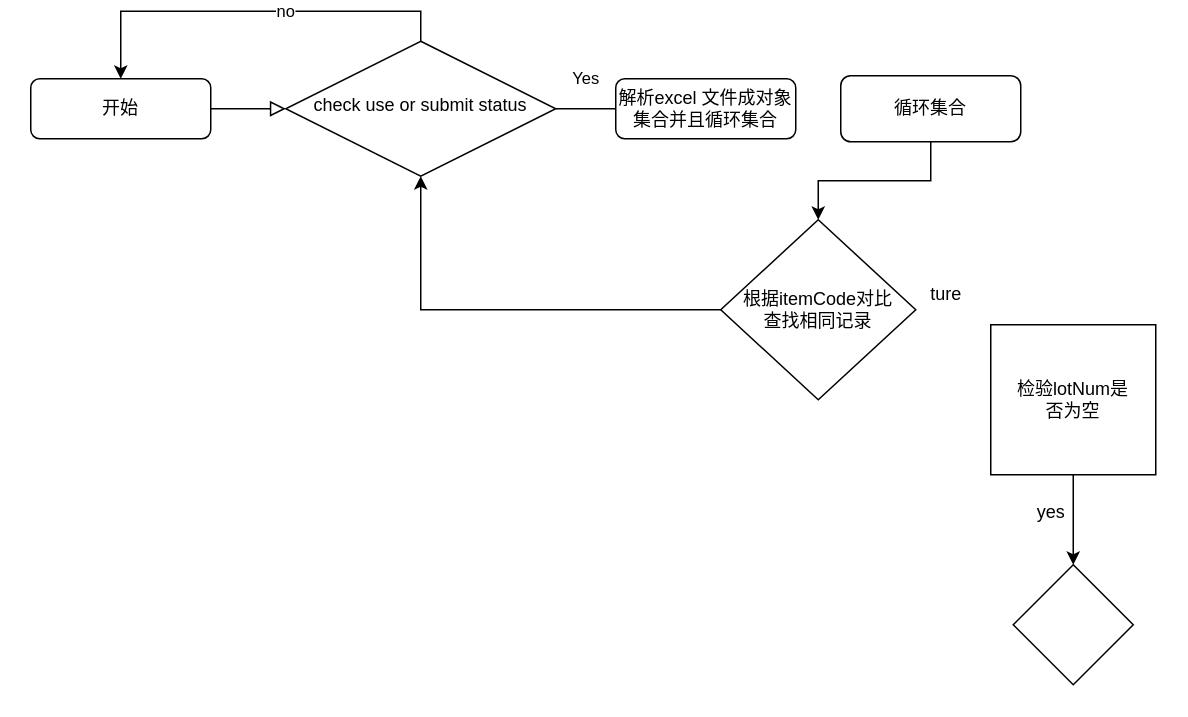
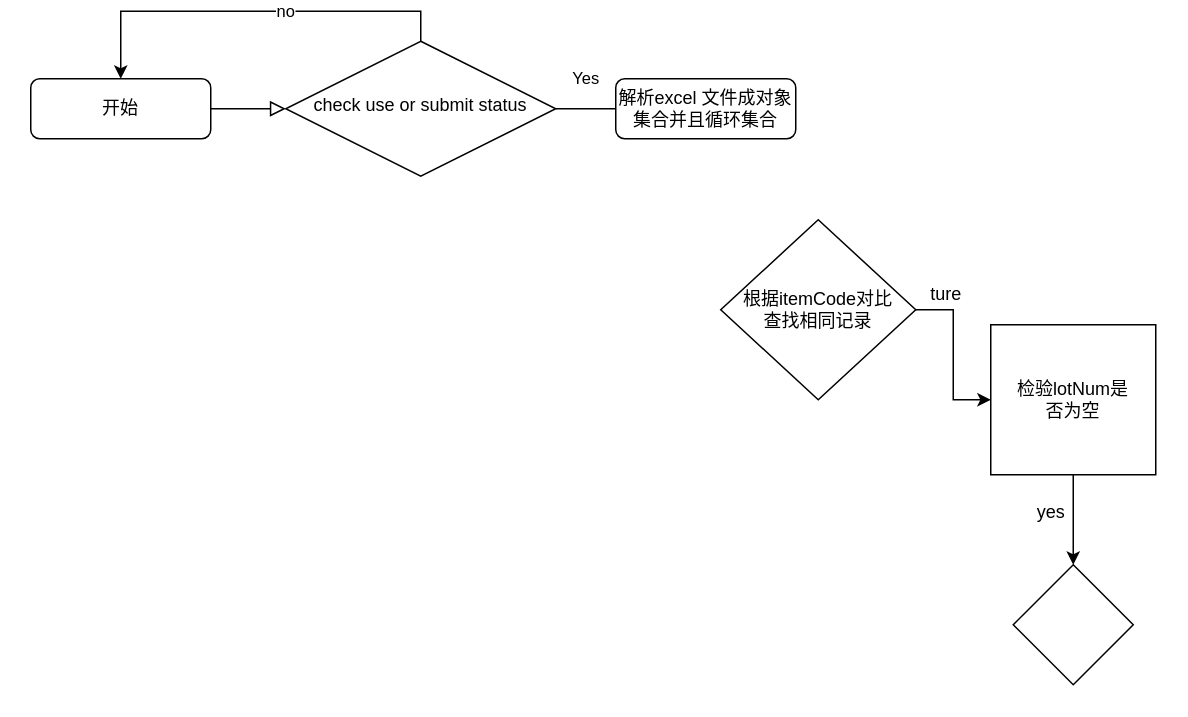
- <mxCell id="10" value="循环集合" style="whiteSpace=wrap;html=1;rounded=1;glass=0;strokeWidth=1;shadow=0;" vertex="1" parent="1"><mxGeometry x="560" y="43" width="120" height="44" as="geometry" /></mxCell>
- <mxCell id="9" value="" style="edgeStyle=orthogonalEdgeStyle;rounded=0;orthogonalLoop=1;jettySize=auto;html=1;" edge="1" parent="1" source="10" target="12"><mxGeometry relative="1" as="geometry" /></mxCell>
- <mxCell id="11" value="" style="edgeStyle=orthogonalEdgeStyle;rounded=0;orthogonalLoop=1;jettySize=auto;html=1;" edge="1" parent="1" source="12" target="7"><mxGeometry relative="1" as="geometry" /></mxCell>
+ <mxCell id="11" value="" style="edgeStyle=orthogonalEdgeStyle;rounded=0;orthogonalLoop=1;jettySize=auto;html=1;" edge="1" parent="1" source="12" target="14"><mxGeometry relative="1" as="geometry" /></mxCell>
